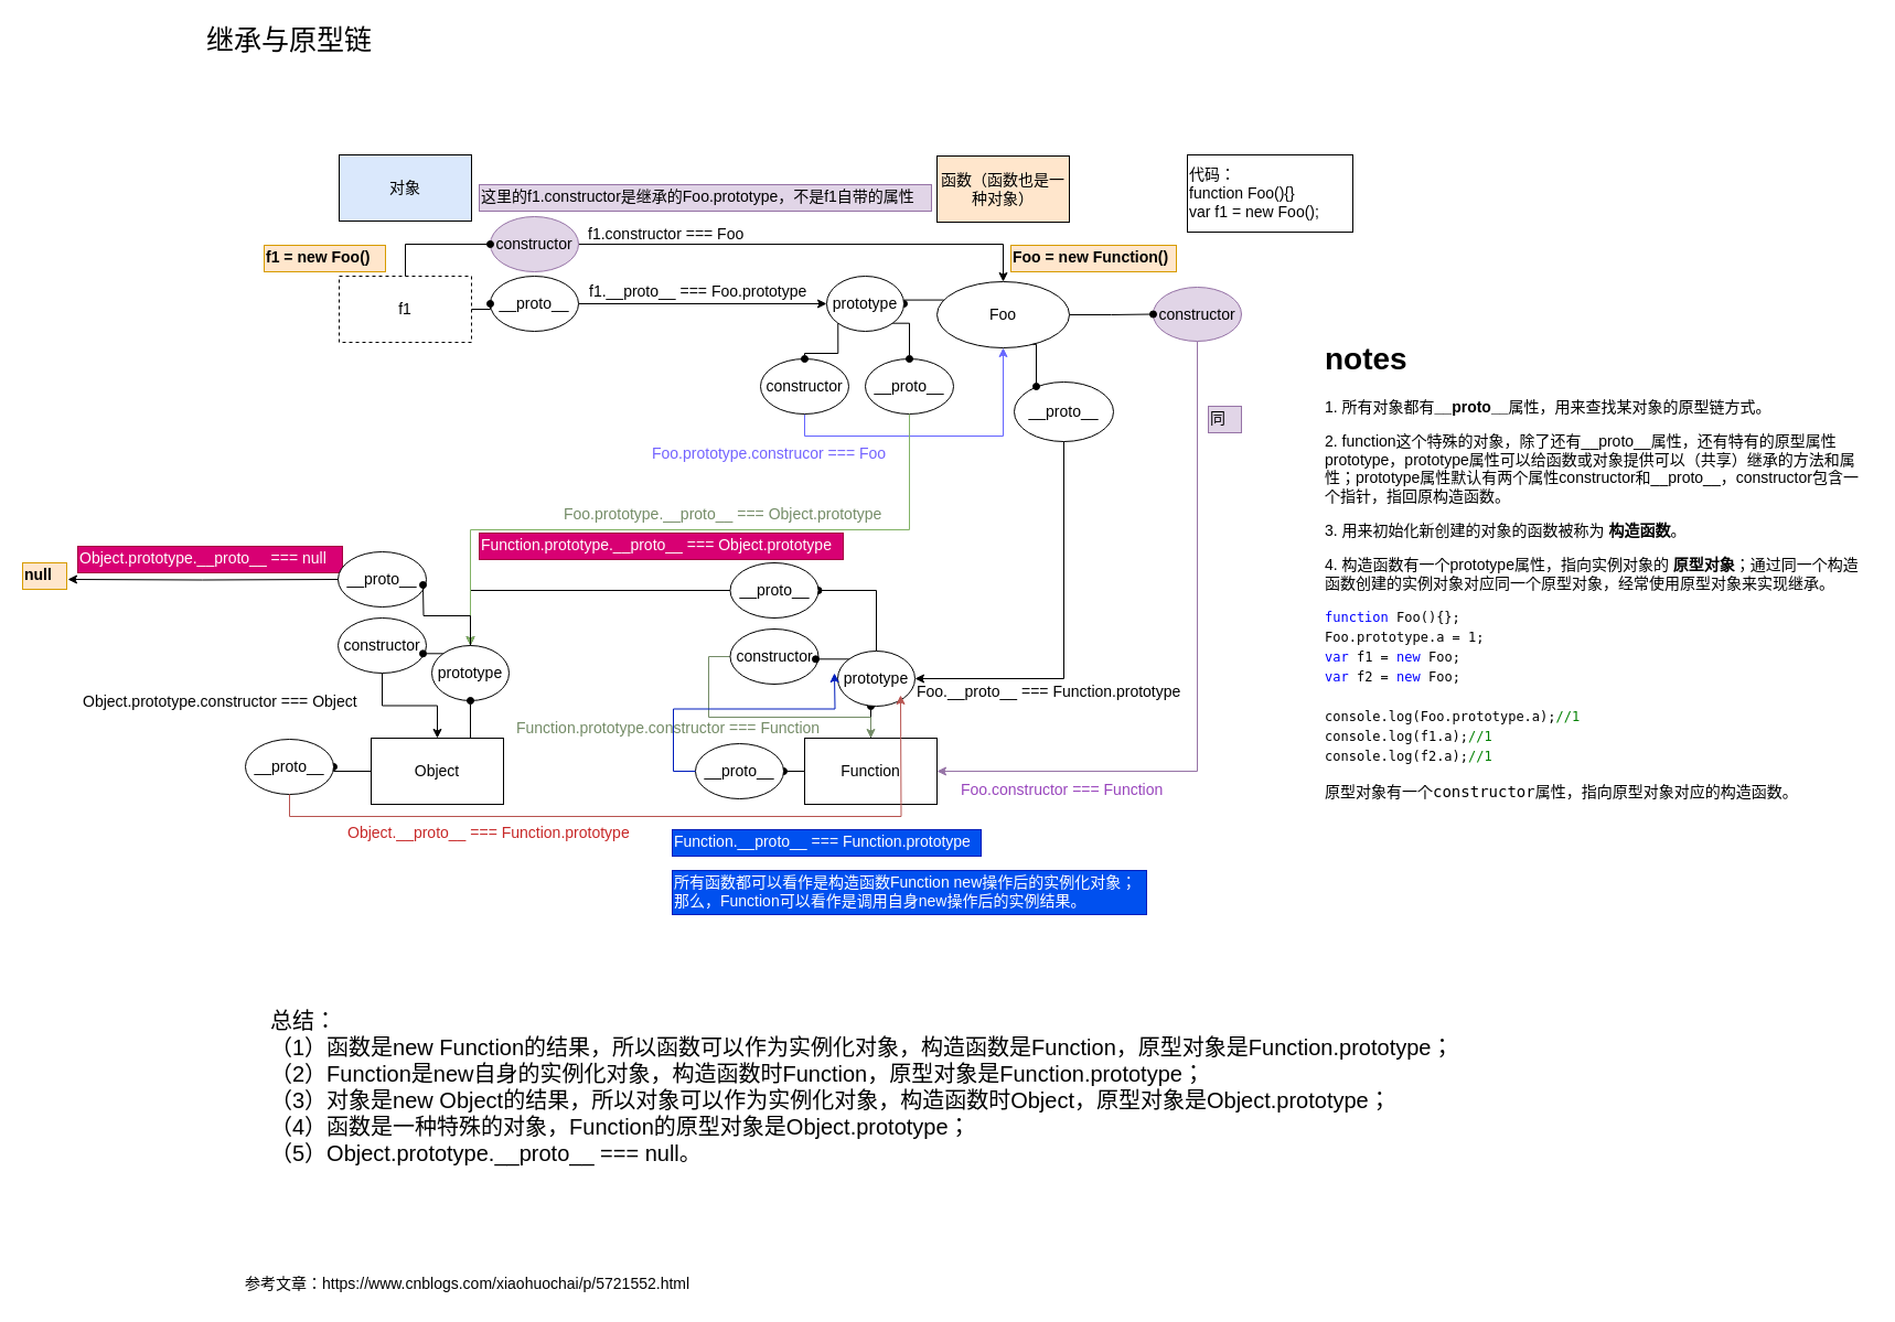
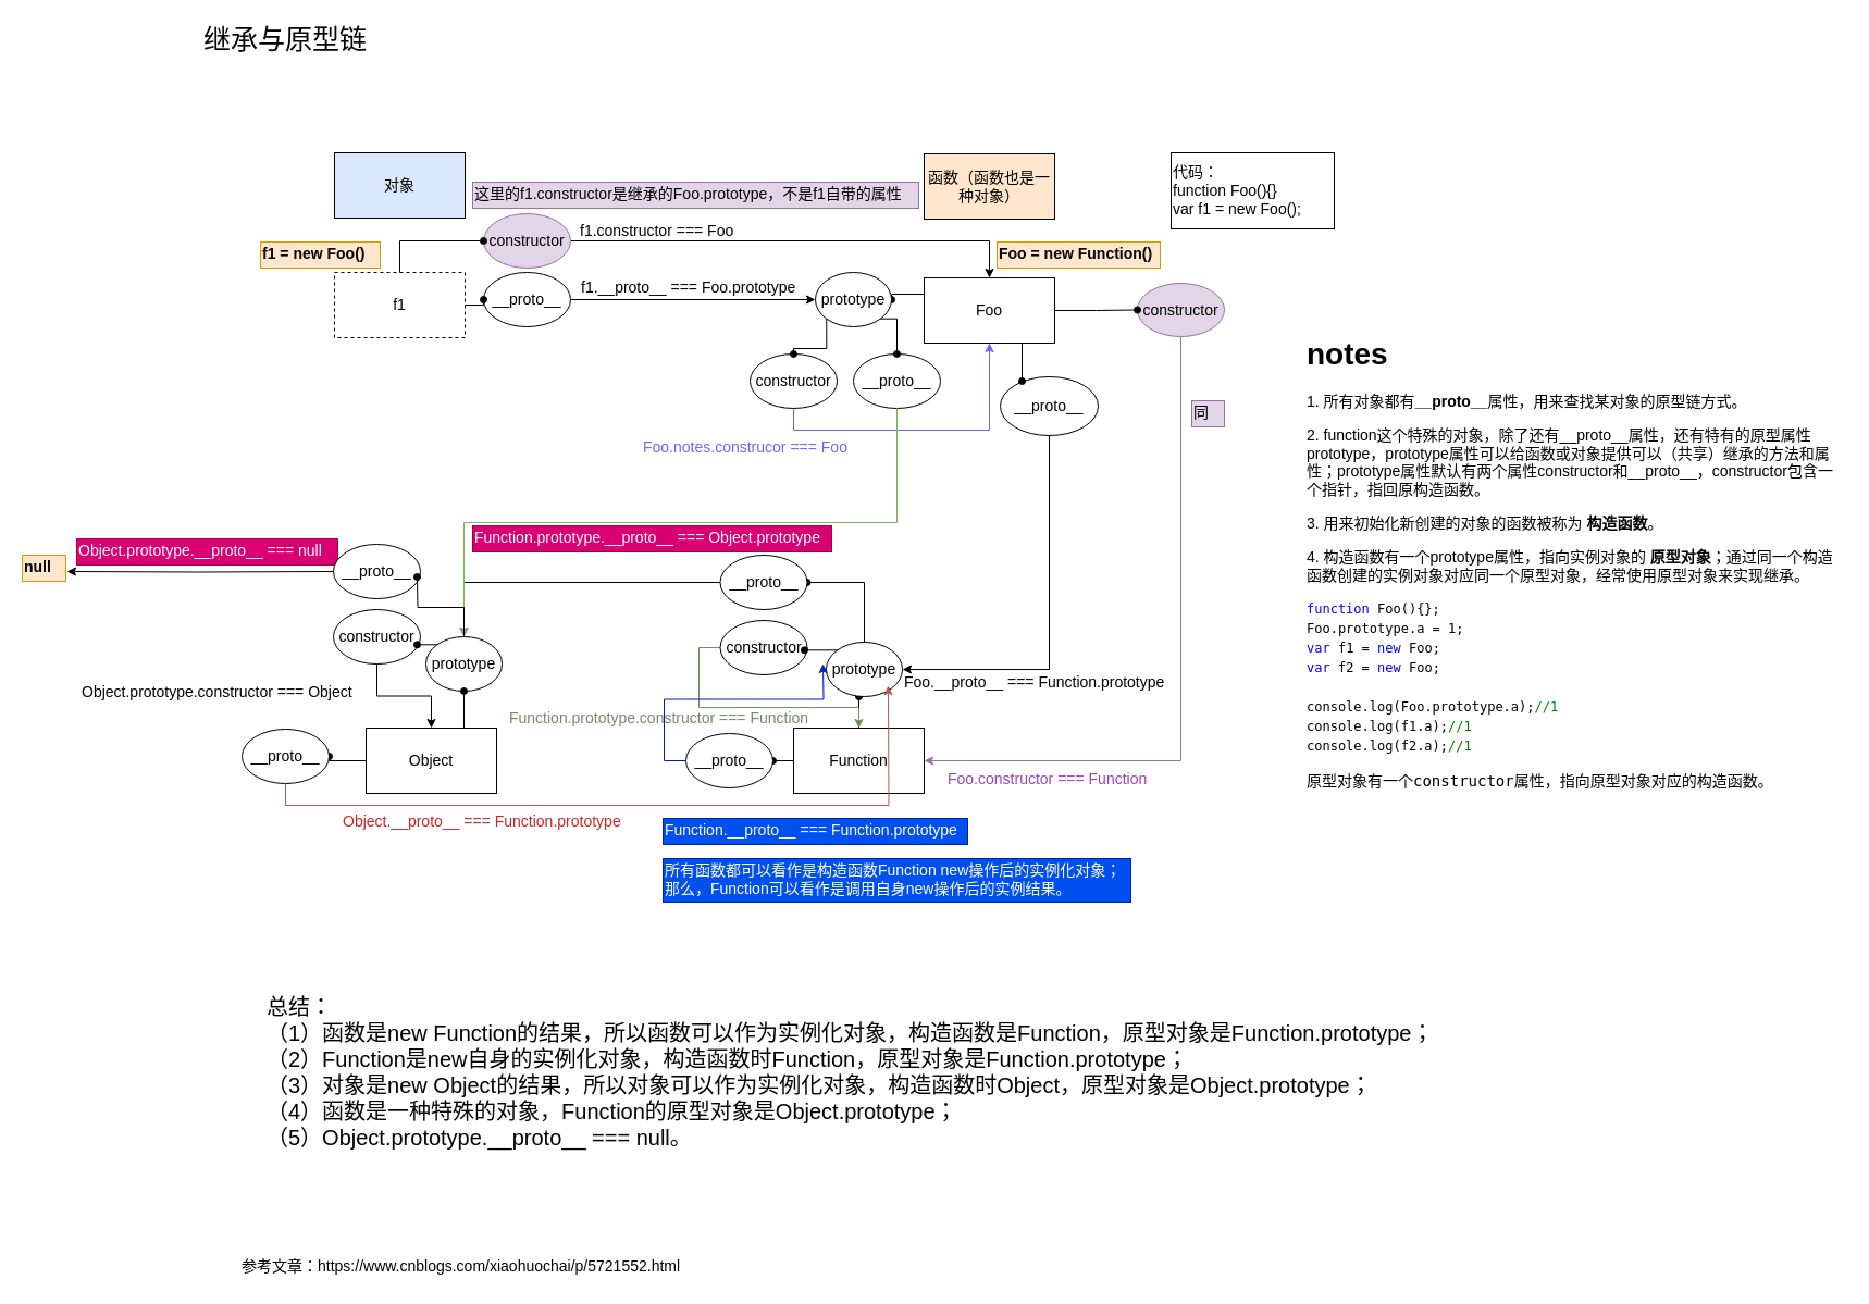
- <mxCell id="20" value="Foo" style="ellipse;whiteSpace=wrap;html=1;fontSize=14;" vertex="1" parent="19"><mxGeometry x="100" y="5" width="120" height="60" as="geometry" /></mxCell>
+ <mxCell id="20" value="Foo" style="rounded=0;whiteSpace=wrap;html=1;fontSize=14;" vertex="1" parent="19"><mxGeometry x="100" y="5" width="120" height="60" as="geometry" /></mxCell>
- <mxCell id="32" value="Foo.prototype.construcor === Foo" style="text;html=1;resizable=0;points=[];autosize=1;align=left;verticalAlign=top;spacingTop=-4;fontSize=14;fontColor=#7363FF;" vertex="1" parent="17"><mxGeometry x="-100" y="150" width="230" height="20" as="geometry" /></mxCell>
+ <mxCell id="32" value="Foo.notes.construcor === Foo" style="text;html=1;resizable=0;points=[];autosize=1;align=left;verticalAlign=top;spacingTop=-4;fontSize=14;fontColor=#7363FF;" vertex="1" parent="17"><mxGeometry x="-100" y="150" width="230" height="20" as="geometry" /></mxCell>
- <mxCell id="35" value="Foo.prototype.__proto__ === Object.prototype" style="text;html=1;resizable=0;points=[];autosize=1;align=left;verticalAlign=top;spacingTop=-4;fontSize=14;fontColor=#748C67;" vertex="1" parent="5"><mxGeometry x="270" y="315" width="300" height="20" as="geometry" /></mxCell>
